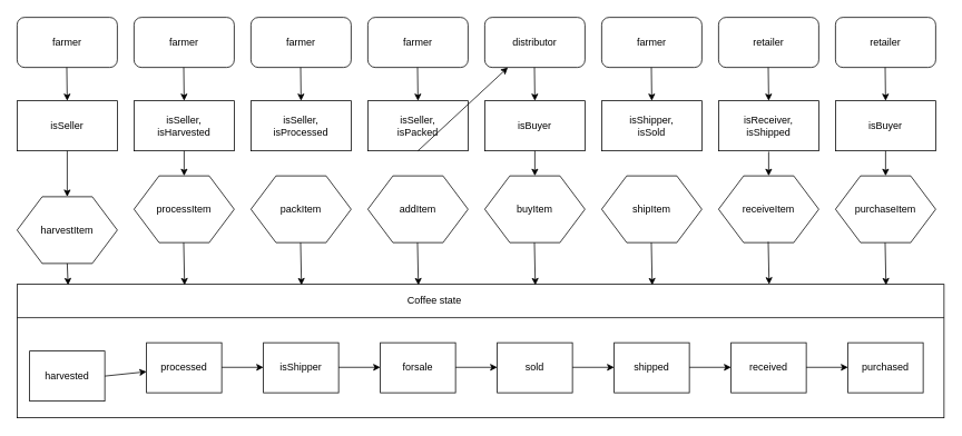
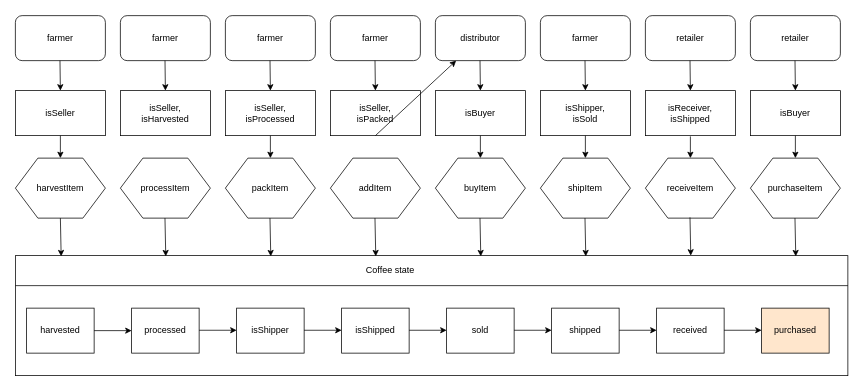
- <mxCell id="61" value="" style="endArrow=classic;html=1;entryX=0.5;entryY=0;entryDx=0;entryDy=0;exitX=0.5;exitY=1;exitDx=0;exitDy=0;" edge="1" parent="1" source="45" target="12"><mxGeometry width="50" height="50" relative="1" as="geometry"><mxPoint x="90" y="190" as="sourcePoint" /><mxPoint x="90" y="220" as="targetPoint" /></mxGeometry></mxCell>
+ <mxCell id="62" value="" style="endArrow=classic;html=1;entryX=0.5;entryY=0;entryDx=0;entryDy=0;exitX=0.5;exitY=1;exitDx=0;exitDy=0;" edge="1" parent="1" source="46" target="13"><mxGeometry width="50" height="50" relative="1" as="geometry"><mxPoint x="230" y="190" as="sourcePoint" /><mxPoint x="230" y="220" as="targetPoint" /></mxGeometry></mxCell>
+ <mxCell id="65" value="" style="endArrow=classic;html=1;entryX=0.5;entryY=0;entryDx=0;entryDy=0;exitX=0.5;exitY=1;exitDx=0;exitDy=0;" edge="1" parent="1" source="49" target="16"><mxGeometry width="50" height="50" relative="1" as="geometry"><mxPoint x="650" y="190" as="sourcePoint" /><mxPoint x="650" y="220" as="targetPoint" /></mxGeometry></mxCell>
- <mxCell id="11" value="harvestItem" style="shape=hexagon;perimeter=hexagonPerimeter2;whiteSpace=wrap;html=1;" vertex="1" parent="1"><mxGeometry x="20" y="235" width="120" height="80" as="geometry" /></mxCell>
+ <mxCell id="11" value="harvestItem" style="shape=hexagon;perimeter=hexagonPerimeter2;whiteSpace=wrap;html=1;" vertex="1" parent="1"><mxGeometry x="20" y="210" width="120" height="80" as="geometry" /></mxCell>
- <mxCell id="25" value="forsale" style="rounded=0;whiteSpace=wrap;html=1;" vertex="1" parent="1"><mxGeometry x="455" y="410" width="90" height="60" as="geometry" /></mxCell>
+ <mxCell id="25" value="isShipped" style="rounded=0;whiteSpace=wrap;html=1;" vertex="1" parent="1"><mxGeometry x="455" y="410" width="90" height="60" as="geometry" /></mxCell>
- <mxCell id="28" value="purchased" style="rounded=0;whiteSpace=wrap;html=1;" vertex="1" parent="1"><mxGeometry x="1015" y="410" width="90" height="60" as="geometry" /></mxCell>
+ <mxCell id="28" value="purchased" style="rounded=0;whiteSpace=wrap;html=1;fillColor=#ffe6cc;" vertex="1" parent="1"><mxGeometry x="1015" y="410" width="90" height="60" as="geometry" /></mxCell>
- <mxCell id="21" value="harvested" style="rounded=0;whiteSpace=wrap;html=1;" vertex="1" parent="1"><mxGeometry x="35" y="420" width="90" height="60" as="geometry" /></mxCell>
+ <mxCell id="21" value="harvested" style="rounded=0;whiteSpace=wrap;html=1;" vertex="1" parent="1"><mxGeometry x="35" y="410" width="90" height="60" as="geometry" /></mxCell>
